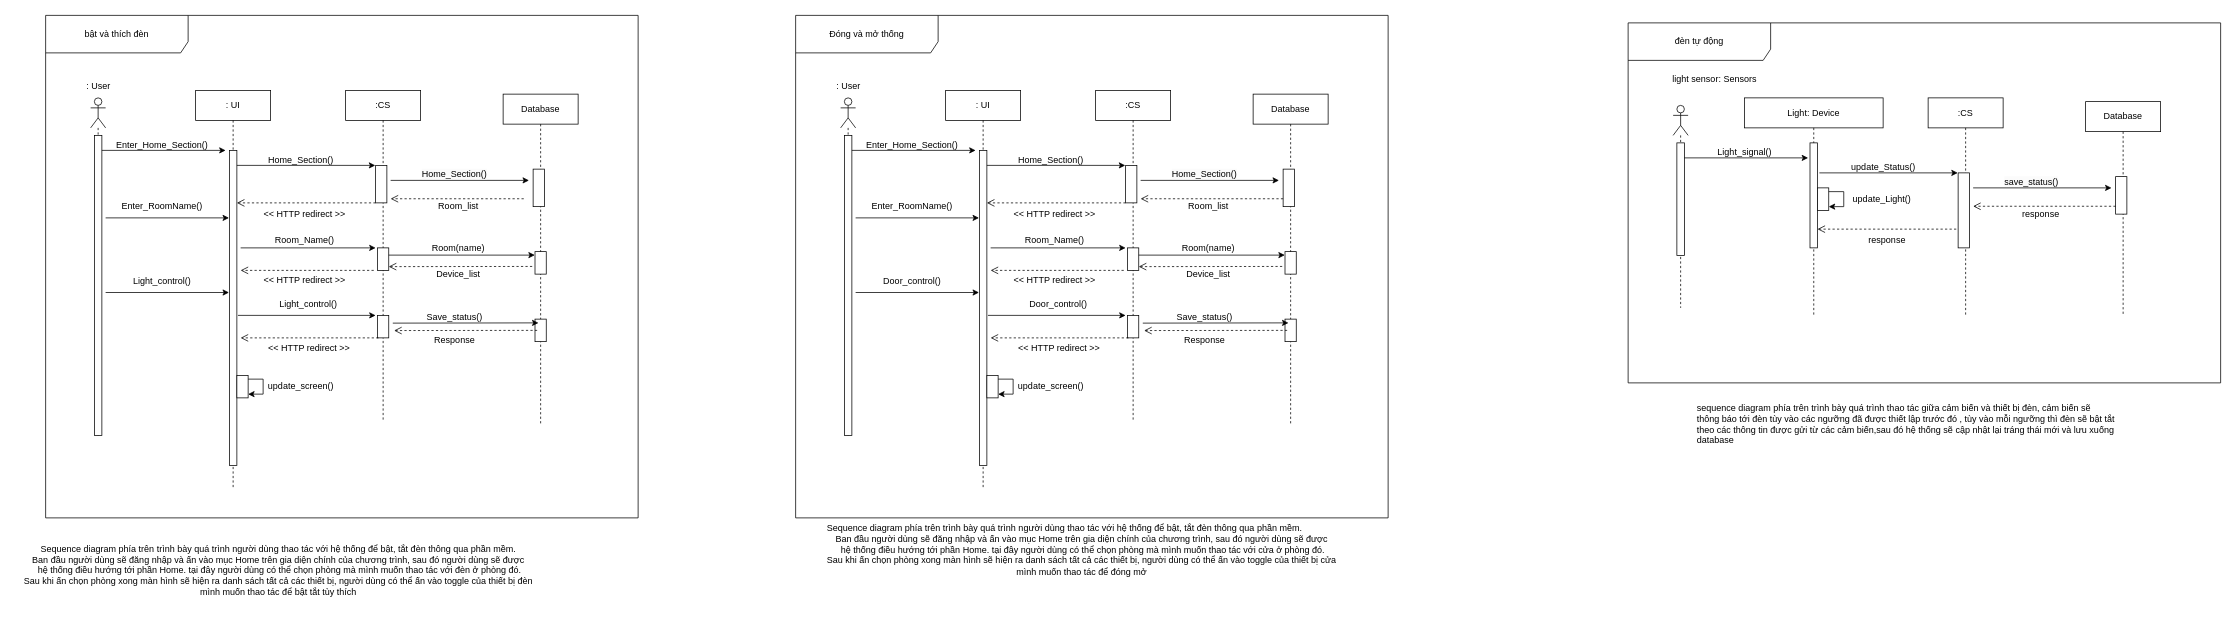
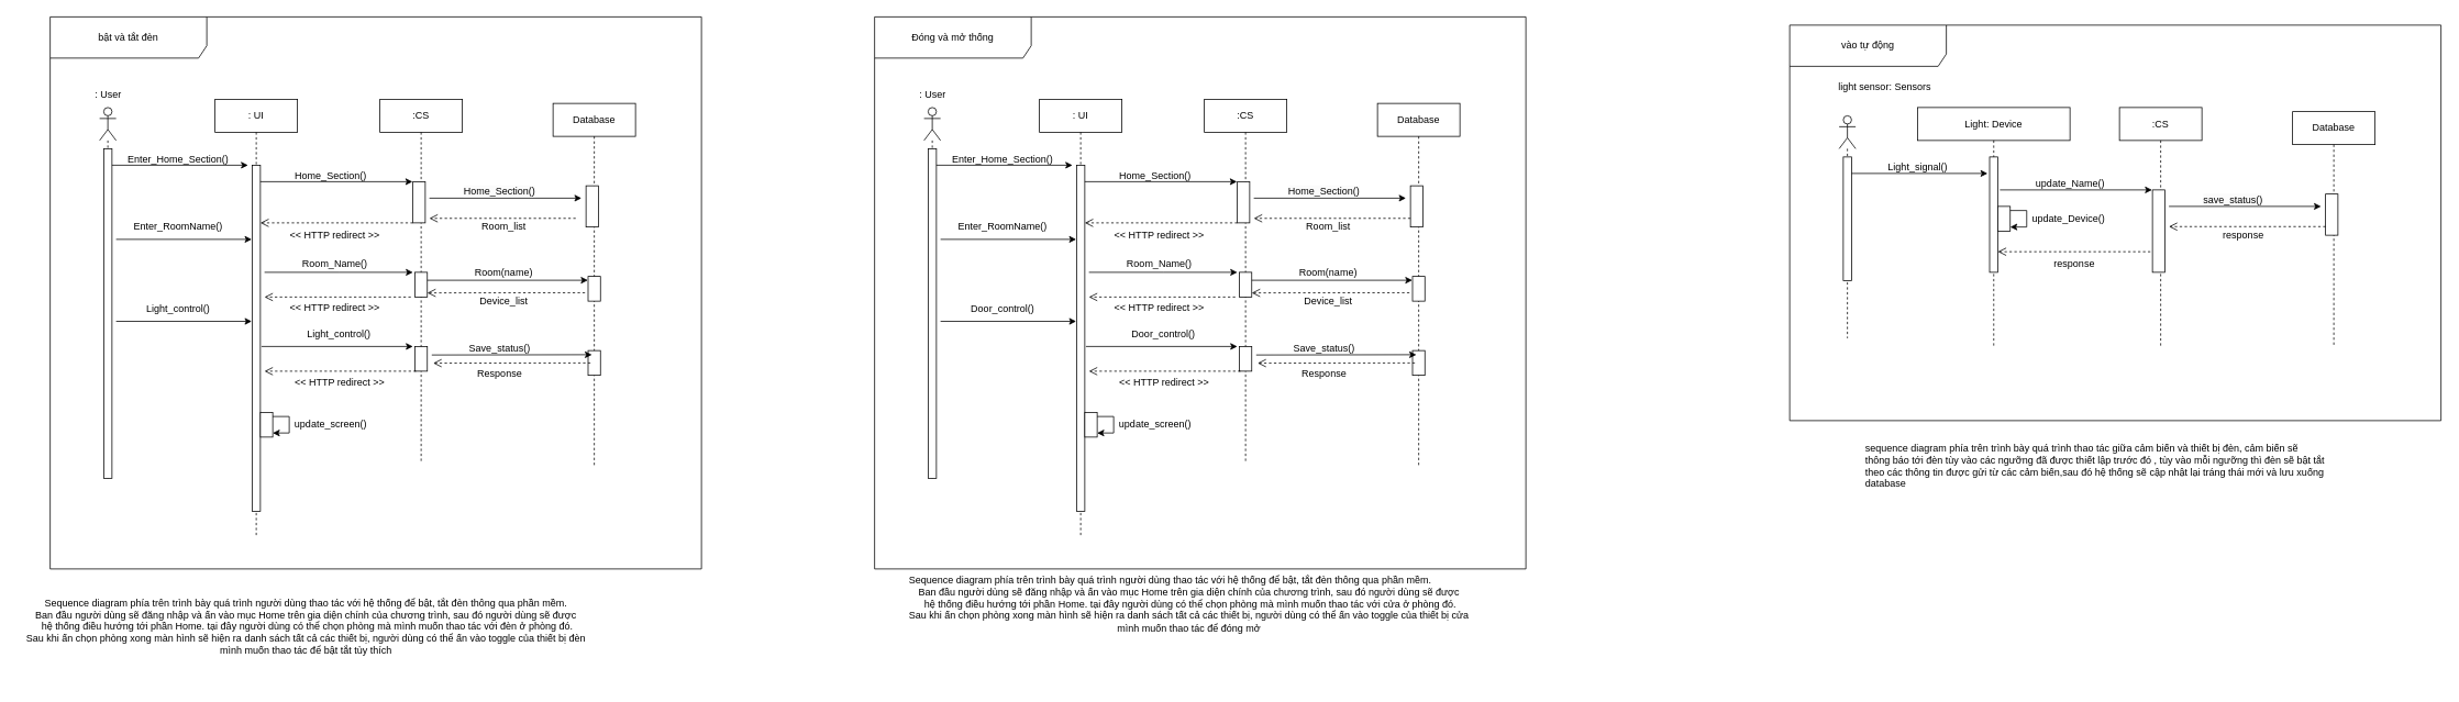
- <mxCell id="2" value="bật và thích đèn" style="shape=umlFrame;whiteSpace=wrap;html=1;pointerEvents=0;width=190;height=50;" parent="1" vertex="1"><mxGeometry x="60" y="20" width="790" height="670" as="geometry" /></mxCell>
+ <mxCell id="2" value="bật và tắt đèn" style="shape=umlFrame;whiteSpace=wrap;html=1;pointerEvents=0;width=190;height=50;" parent="1" vertex="1"><mxGeometry x="60" y="20" width="790" height="670" as="geometry" /></mxCell>
- <mxCell id="98" value="đèn tự động" style="shape=umlFrame;whiteSpace=wrap;html=1;pointerEvents=0;width=190;height=50;" vertex="1" parent="1"><mxGeometry x="2170" y="30" width="790" height="480" as="geometry" /></mxCell>
+ <mxCell id="98" value="vào tự động" style="shape=umlFrame;whiteSpace=wrap;html=1;pointerEvents=0;width=190;height=50;" vertex="1" parent="1"><mxGeometry x="2170" y="30" width="790" height="480" as="geometry" /></mxCell>
- <mxCell id="112" value="update_Status()" style="text;html=1;align=center;verticalAlign=middle;resizable=0;points=[];autosize=1;strokeColor=none;fillColor=none;" vertex="1" parent="1"><mxGeometry x="2455" y="208" width="110" height="30" as="geometry" /></mxCell>
+ <mxCell id="112" value="update_Name()" style="text;html=1;align=center;verticalAlign=middle;resizable=0;points=[];autosize=1;strokeColor=none;fillColor=none;" vertex="1" parent="1"><mxGeometry x="2455" y="208" width="110" height="30" as="geometry" /></mxCell>
- <mxCell id="108" value="update_Light()" style="text;html=1;align=center;verticalAlign=middle;resizable=0;points=[];autosize=1;strokeColor=none;fillColor=none;" vertex="1" parent="104"><mxGeometry x="127.5" y="120" width="110" height="30" as="geometry" /></mxCell>
+ <mxCell id="108" value="update_Device()" style="text;html=1;align=center;verticalAlign=middle;resizable=0;points=[];autosize=1;strokeColor=none;fillColor=none;" vertex="1" parent="104"><mxGeometry x="127.5" y="120" width="110" height="30" as="geometry" /></mxCell>
